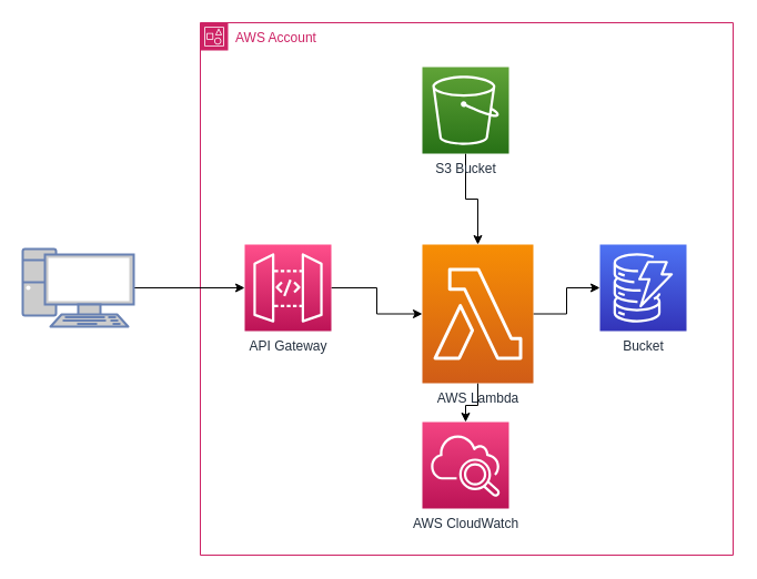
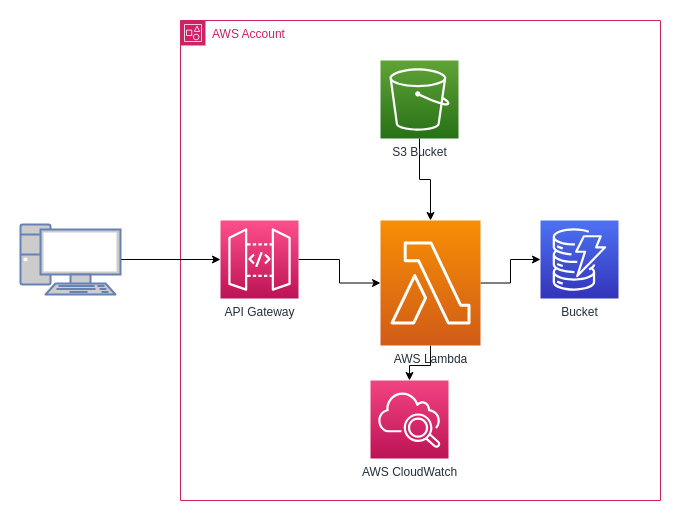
- <mxCell id="9" value="AWS CloudWatch" style="sketch=0;points=[[0,0,0],[0.25,0,0],[0.5,0,0],[0.75,0,0],[1,0,0],[0,1,0],[0.25,1,0],[0.5,1,0],[0.75,1,0],[1,1,0],[0,0.25,0],[0,0.5,0],[0,0.75,0],[1,0.25,0],[1,0.5,0],[1,0.75,0]];points=[[0,0,0],[0.25,0,0],[0.5,0,0],[0.75,0,0],[1,0,0],[0,1,0],[0.25,1,0],[0.5,1,0],[0.75,1,0],[1,1,0],[0,0.25,0],[0,0.5,0],[0,0.75,0],[1,0.25,0],[1,0.5,0],[1,0.75,0]];outlineConnect=0;fontColor=#232F3E;gradientColor=#F34482;gradientDirection=north;fillColor=#BC1356;strokeColor=#ffffff;dashed=0;verticalLabelPosition=bottom;verticalAlign=top;align=center;html=1;fontSize=12;fontStyle=0;aspect=fixed;shape=mxgraph.aws4.resourceIcon;resIcon=mxgraph.aws4.cloudwatch_2;" parent="2" vertex="1"><mxGeometry x="200" y="360" width="78" height="78" as="geometry" /></mxCell>
+ <mxCell id="9" value="AWS CloudWatch" style="sketch=0;points=[[0,0,0],[0.25,0,0],[0.5,0,0],[0.75,0,0],[1,0,0],[0,1,0],[0.25,1,0],[0.5,1,0],[0.75,1,0],[1,1,0],[0,0.25,0],[0,0.5,0],[0,0.75,0],[1,0.25,0],[1,0.5,0],[1,0.75,0]];points=[[0,0,0],[0.25,0,0],[0.5,0,0],[0.75,0,0],[1,0,0],[0,1,0],[0.25,1,0],[0.5,1,0],[0.75,1,0],[1,1,0],[0,0.25,0],[0,0.5,0],[0,0.75,0],[1,0.25,0],[1,0.5,0],[1,0.75,0]];outlineConnect=0;fontColor=#232F3E;gradientColor=#F34482;gradientDirection=north;fillColor=#BC1356;strokeColor=#ffffff;dashed=0;verticalLabelPosition=bottom;verticalAlign=top;align=center;html=1;fontSize=12;fontStyle=0;aspect=fixed;shape=mxgraph.aws4.resourceIcon;resIcon=mxgraph.aws4.cloudwatch_2;" parent="2" vertex="1"><mxGeometry x="190" y="360" width="78" height="78" as="geometry" /></mxCell>
